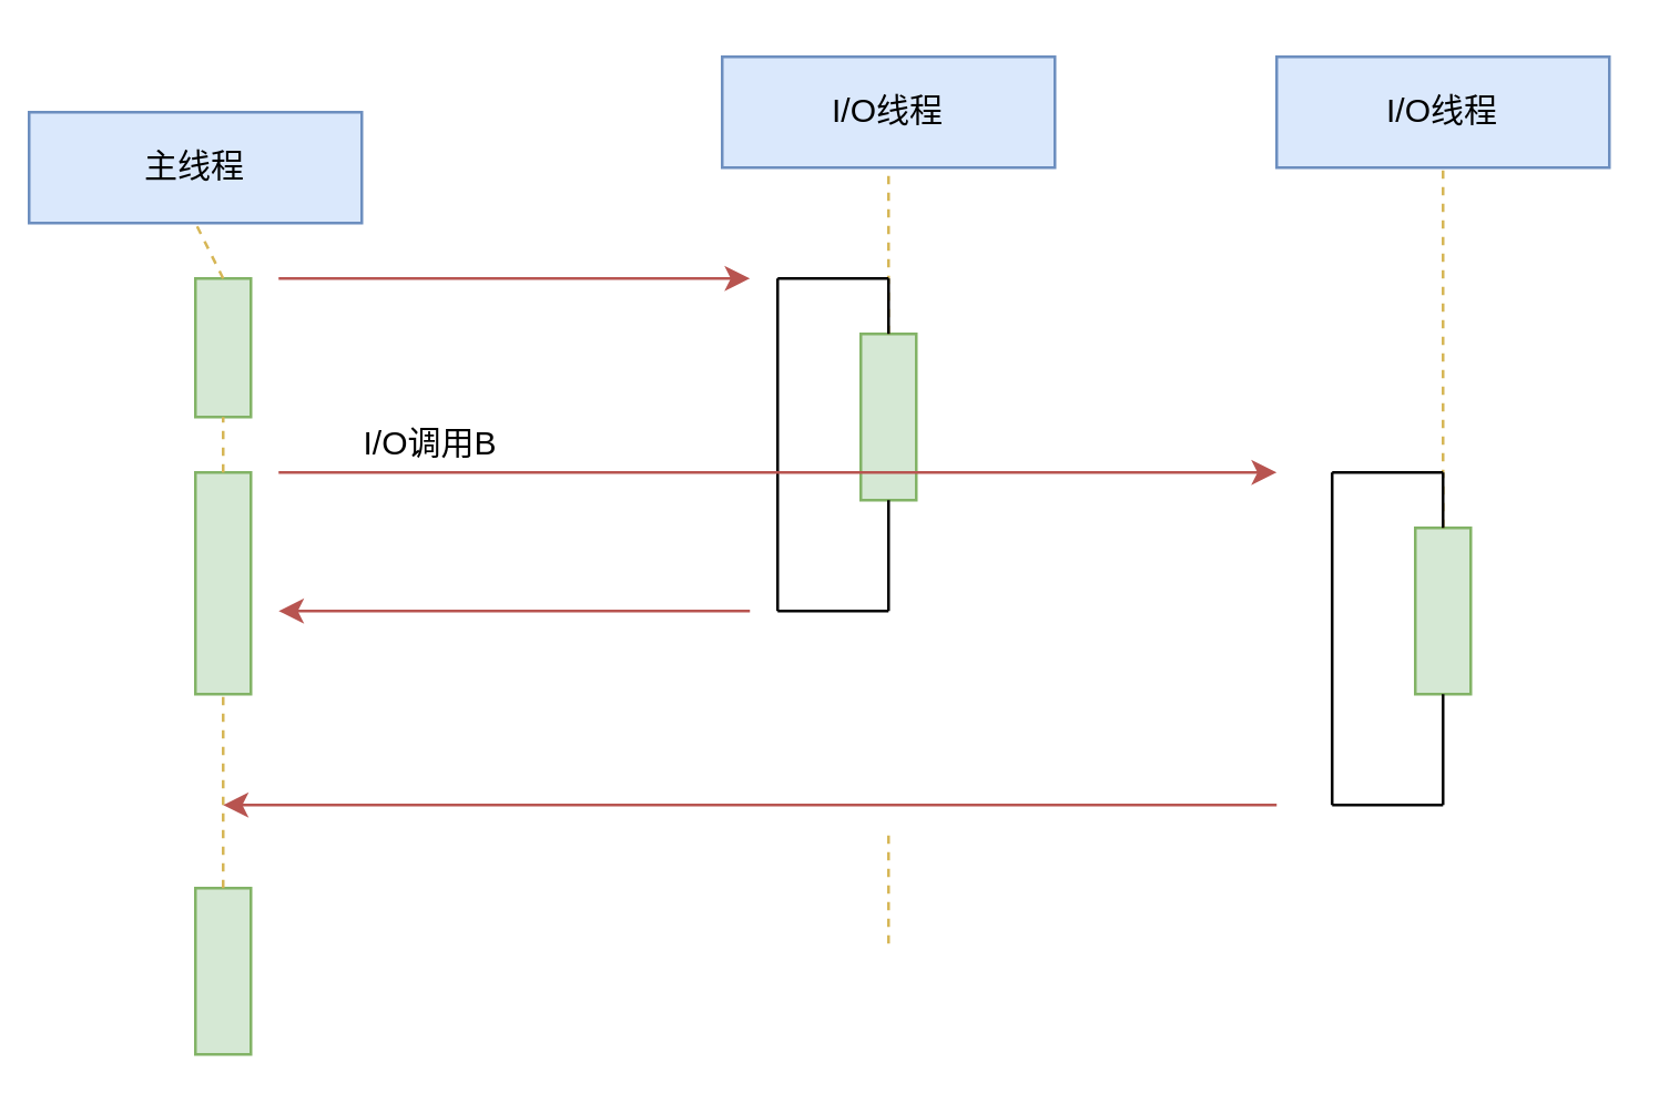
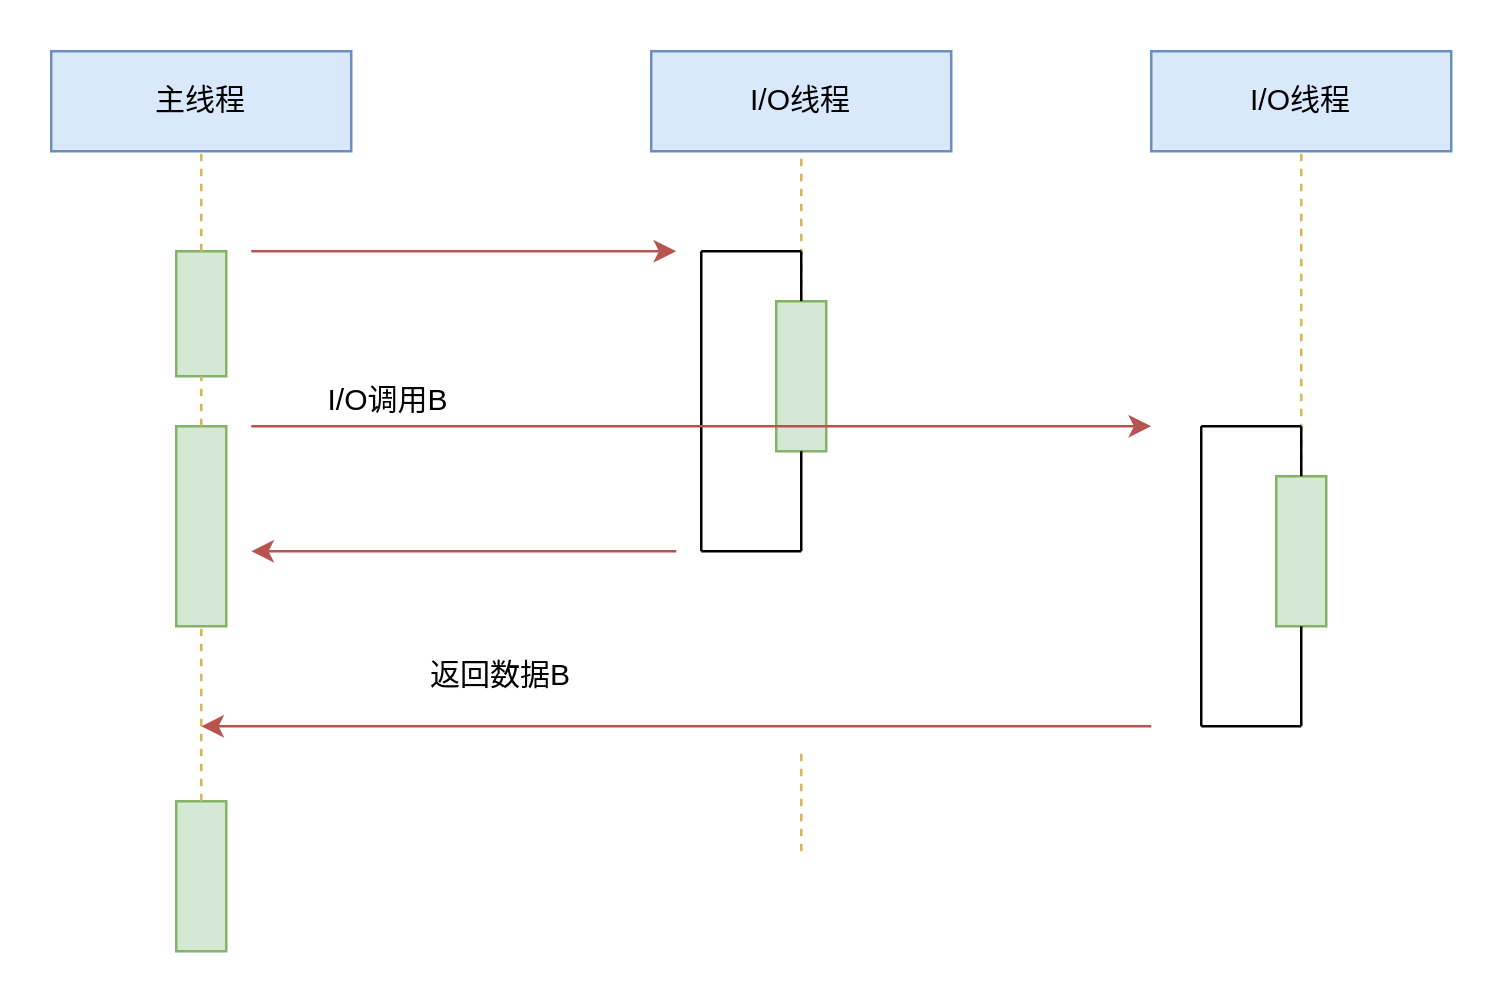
- <mxCell id="2" value="主线程" style="rounded=0;whiteSpace=wrap;html=1;fillColor=#dae8fc;strokeColor=#6c8ebf;" vertex="1" parent="1"><mxGeometry x="10" y="40" width="120" height="40" as="geometry" /></mxCell>
+ <mxCell id="2" value="主线程" style="rounded=0;whiteSpace=wrap;html=1;fillColor=#dae8fc;strokeColor=#6c8ebf;" vertex="1" parent="1"><mxGeometry x="20" y="20" width="120" height="40" as="geometry" /></mxCell>
+ <mxCell id="31" value="返回数据B" style="text;html=1;strokeColor=none;fillColor=none;align=center;verticalAlign=middle;whiteSpace=wrap;rounded=0;" vertex="1" parent="1"><mxGeometry x="160" y="260" width="80" height="20" as="geometry" /></mxCell>
